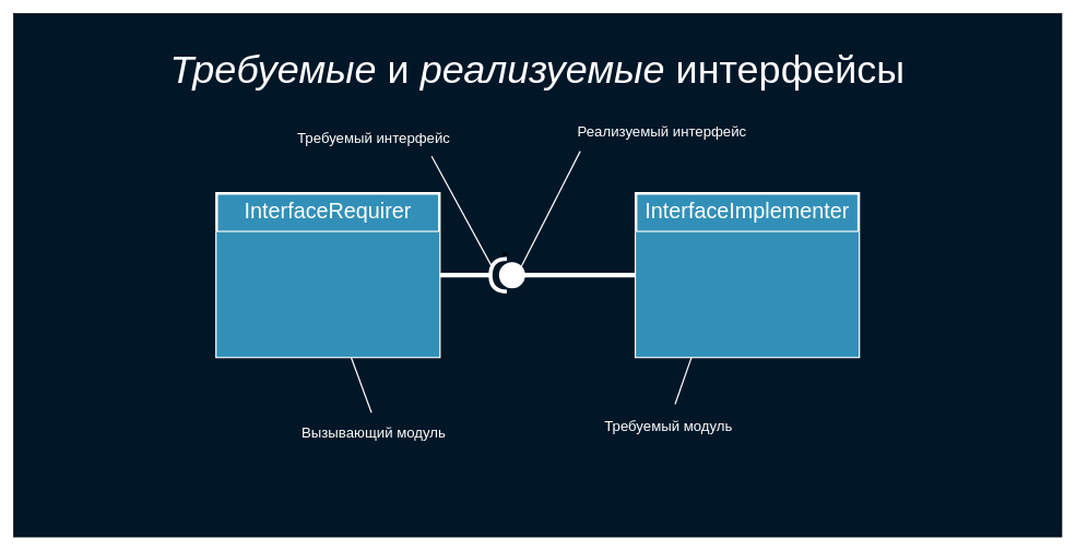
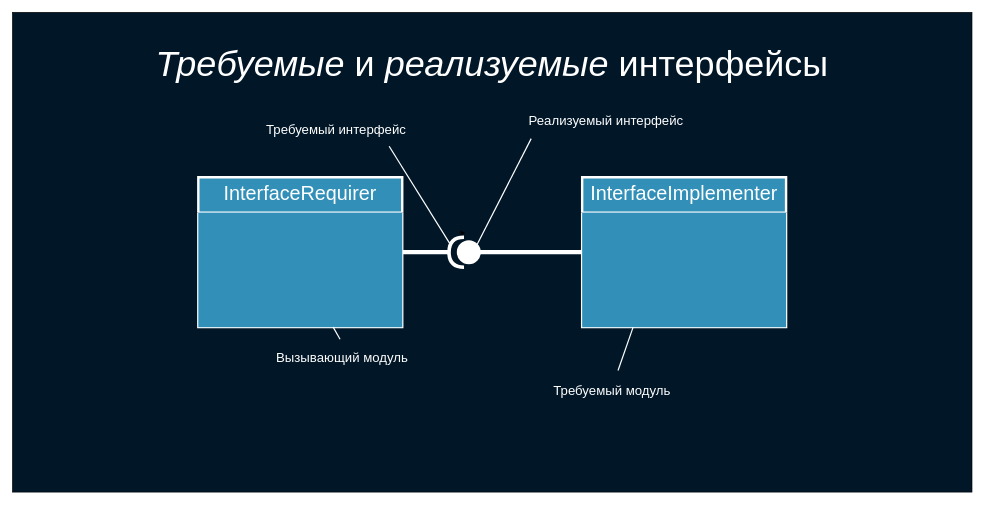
- <mxCell id="12" value="Требуемый интерфейс" style="text;align=center;fontStyle=0;verticalAlign=middle;spacingLeft=3;spacingRight=3;strokeColor=none;rotatable=0;points=[[0,0.5],[1,0.5]];portConstraint=eastwest;labelBackgroundColor=none;fillColor=none;fontSize=22;fontColor=#FFFFFF;strokeWidth=4;" parent="1" vertex="1"><mxGeometry x="430" y="180" width="280" height="56" as="geometry" /></mxCell>
+ <mxCell id="12" value="Требуемый интерфейс" style="text;align=center;fontStyle=0;verticalAlign=middle;spacingLeft=3;spacingRight=3;strokeColor=none;rotatable=0;points=[[0,0.5],[1,0.5]];portConstraint=eastwest;labelBackgroundColor=none;fillColor=none;fontSize=22;fontColor=#FFFFFF;strokeWidth=4;" parent="1" vertex="1"><mxGeometry x="420" y="185" width="280" height="56" as="geometry" /></mxCell>
- <mxCell id="16" value="Вызывающий модуль" style="text;align=center;fontStyle=0;verticalAlign=middle;spacingLeft=3;spacingRight=3;strokeColor=none;rotatable=0;points=[[0,0.5],[1,0.5]];portConstraint=eastwest;labelBackgroundColor=none;fillColor=none;fontSize=22;fontColor=#FFFFFF;strokeWidth=4;" vertex="1" parent="1"><mxGeometry x="430" y="630" width="280" height="56" as="geometry" /></mxCell>
+ <mxCell id="16" value="Вызывающий модуль" style="text;align=center;fontStyle=0;verticalAlign=middle;spacingLeft=3;spacingRight=3;strokeColor=none;rotatable=0;points=[[0,0.5],[1,0.5]];portConstraint=eastwest;labelBackgroundColor=none;fillColor=none;fontSize=22;fontColor=#FFFFFF;strokeWidth=4;" vertex="1" parent="1"><mxGeometry x="430" y="565" width="280" height="56" as="geometry" /></mxCell>
